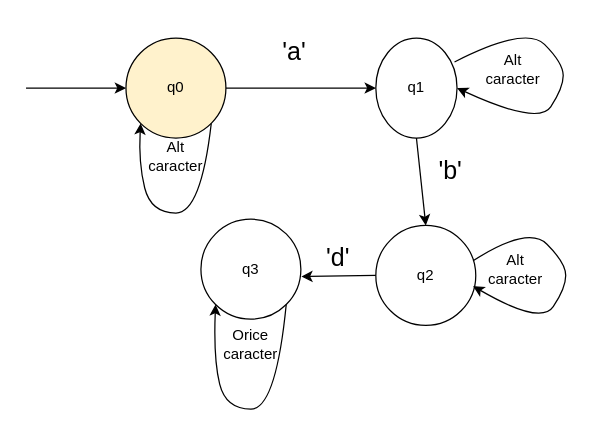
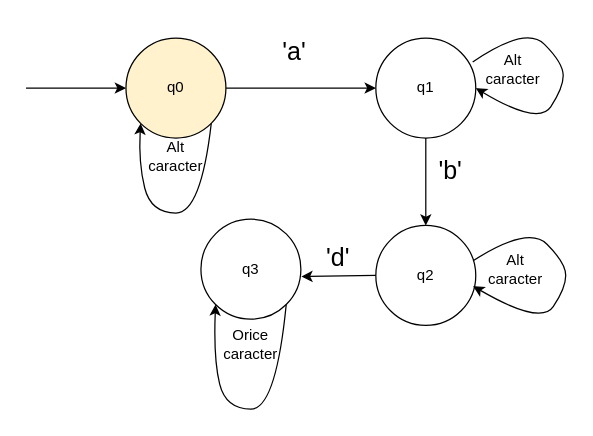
- <mxCell id="3" value="q1" style="ellipse;whiteSpace=wrap;html=1;aspect=fixed;" vertex="1" parent="1"><mxGeometry x="300" y="30" width="65" height="80" as="geometry" /></mxCell>
+ <mxCell id="3" value="q1" style="ellipse;whiteSpace=wrap;html=1;aspect=fixed;" vertex="1" parent="1"><mxGeometry x="300" y="30" width="80" height="80" as="geometry" /></mxCell>
